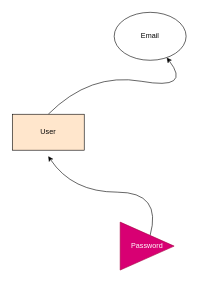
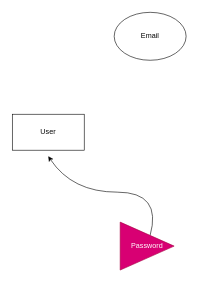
- <mxCell id="2" style="edgeStyle=none;html=1;exitX=0.5;exitY=0;exitDx=0;exitDy=0;curved=1;" edge="1" parent="1" source="3" target="4"><mxGeometry relative="1" as="geometry"><Array as="points"><mxPoint x="150" y="120" /><mxPoint x="320" y="150" /></Array></mxGeometry></mxCell>
- <mxCell id="3" value="User" style="rounded=0;whiteSpace=wrap;html=1;fillColor=#ffe6cc;" vertex="1" parent="1"><mxGeometry x="20" y="190" width="120" height="60" as="geometry" /></mxCell>
+ <mxCell id="3" value="User" style="rounded=0;whiteSpace=wrap;html=1;" vertex="1" parent="1"><mxGeometry x="20" y="190" width="120" height="60" as="geometry" /></mxCell>
